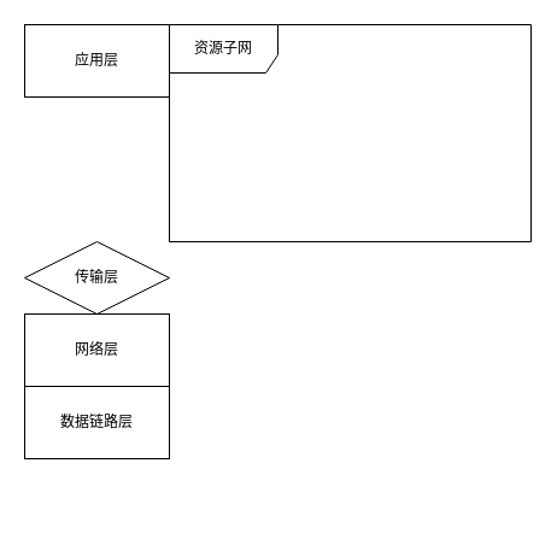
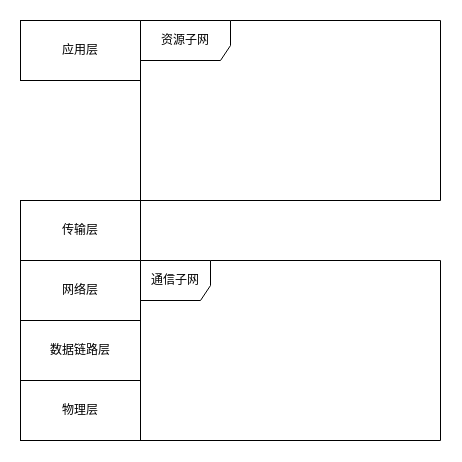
- <mxCell id="3" value="传输层" style="rhombus;whiteSpace=wrap;html=1;" vertex="1" parent="1"><mxGeometry x="20" y="200" width="120" height="60" as="geometry" /></mxCell>
+ <mxCell id="3" value="传输层" style="rounded=0;whiteSpace=wrap;html=1;" vertex="1" parent="1"><mxGeometry x="20" y="200" width="120" height="60" as="geometry" /></mxCell>
+ <mxCell id="8" value="通信子网" style="shape=umlFrame;whiteSpace=wrap;html=1;width=70;height=40;" vertex="1" parent="1"><mxGeometry x="140" y="260" width="300" height="180" as="geometry" /></mxCell>
+ <mxCell id="6" value="物理层&lt;br&gt;" style="rounded=0;whiteSpace=wrap;html=1;" vertex="1" parent="1"><mxGeometry x="20" y="380" width="120" height="60" as="geometry" /></mxCell>
